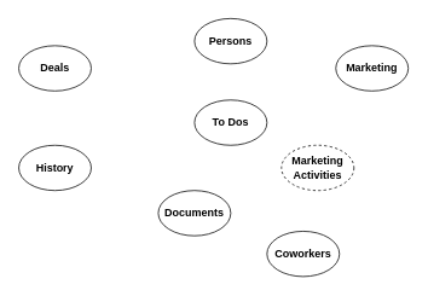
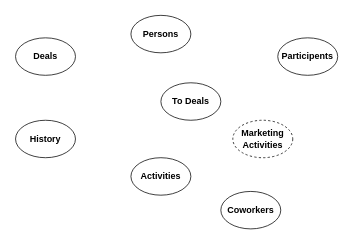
- <mxCell id="2" value="&lt;b&gt;Persons&lt;/b&gt;" style="ellipse;whiteSpace=wrap;html=1;" vertex="1" parent="1"><mxGeometry x="214" y="20" width="80" height="50" as="geometry" /></mxCell>
+ <mxCell id="2" value="&lt;b&gt;Persons&lt;/b&gt;" style="ellipse;whiteSpace=wrap;html=1;" vertex="1" parent="1"><mxGeometry x="174" y="20" width="80" height="50" as="geometry" /></mxCell>
- <mxCell id="8" value="&lt;b&gt;Marketing&lt;/b&gt;" style="ellipse;whiteSpace=wrap;html=1;" vertex="1" parent="1"><mxGeometry x="370" y="50" width="80" height="50" as="geometry" /></mxCell>
+ <mxCell id="8" value="&lt;b&gt;Participents&lt;/b&gt;" style="ellipse;whiteSpace=wrap;html=1;" vertex="1" parent="1"><mxGeometry x="370" y="50" width="80" height="50" as="geometry" /></mxCell>
- <mxCell id="4" value="&lt;b&gt;To Dos&lt;/b&gt;" style="ellipse;whiteSpace=wrap;html=1;" vertex="1" parent="1"><mxGeometry x="214" y="110" width="80" height="50" as="geometry" /></mxCell>
+ <mxCell id="4" value="&lt;b&gt;To Deals&lt;/b&gt;" style="ellipse;whiteSpace=wrap;html=1;" vertex="1" parent="1"><mxGeometry x="214" y="110" width="80" height="50" as="geometry" /></mxCell>
- <mxCell id="6" value="&lt;b&gt;Documents&lt;/b&gt;" style="ellipse;whiteSpace=wrap;html=1;" vertex="1" parent="1"><mxGeometry x="174" y="210" width="80" height="50" as="geometry" /></mxCell>
+ <mxCell id="6" value="&lt;b&gt;Activities&lt;/b&gt;" style="ellipse;whiteSpace=wrap;html=1;" vertex="1" parent="1"><mxGeometry x="174" y="210" width="80" height="50" as="geometry" /></mxCell>
